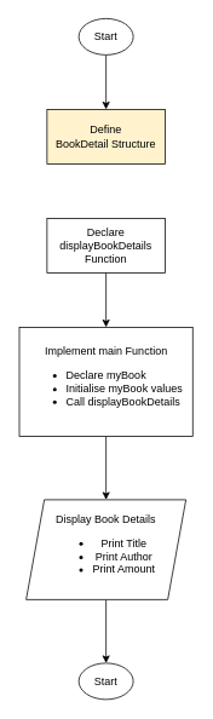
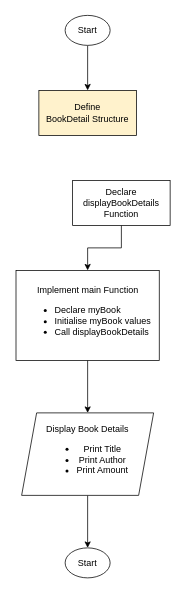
- <mxCell id="6" value="Declare&lt;br&gt;displayBookDetails Function" style="rounded=0;whiteSpace=wrap;html=1;" vertex="1" parent="1"><mxGeometry x="51" y="240" width="130" height="60" as="geometry" /></mxCell>
+ <mxCell id="6" value="Declare&lt;br&gt;displayBookDetails Function" style="rounded=0;whiteSpace=wrap;html=1;" vertex="1" parent="1"><mxGeometry x="96" y="240" width="130" height="60" as="geometry" /></mxCell>
